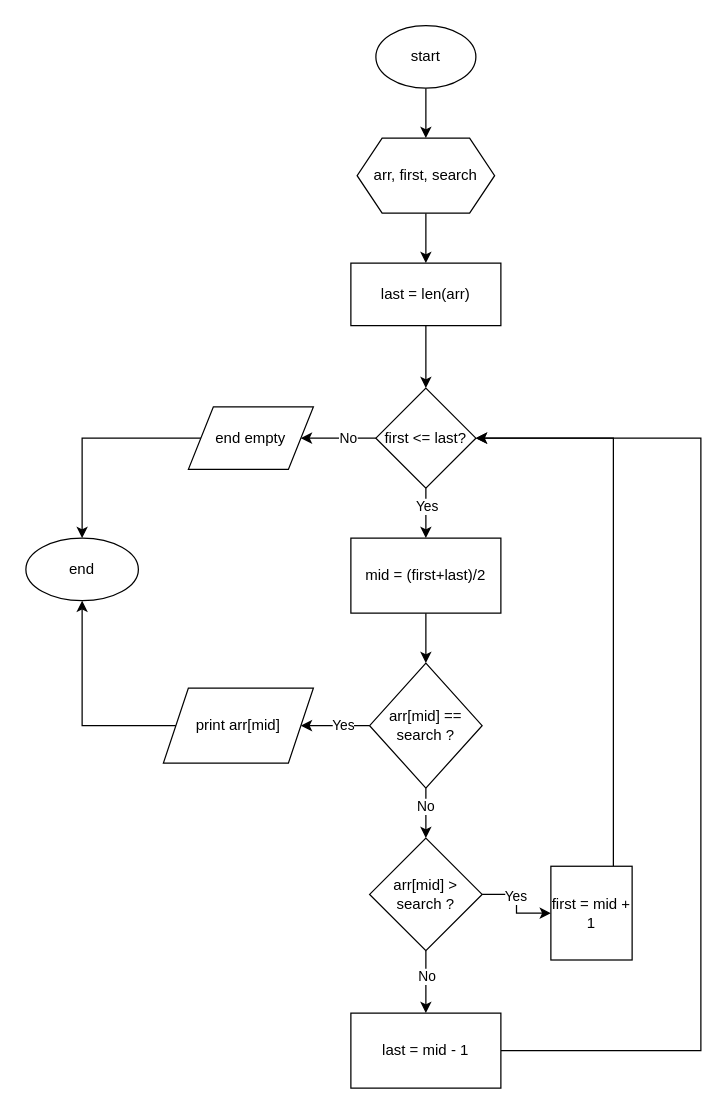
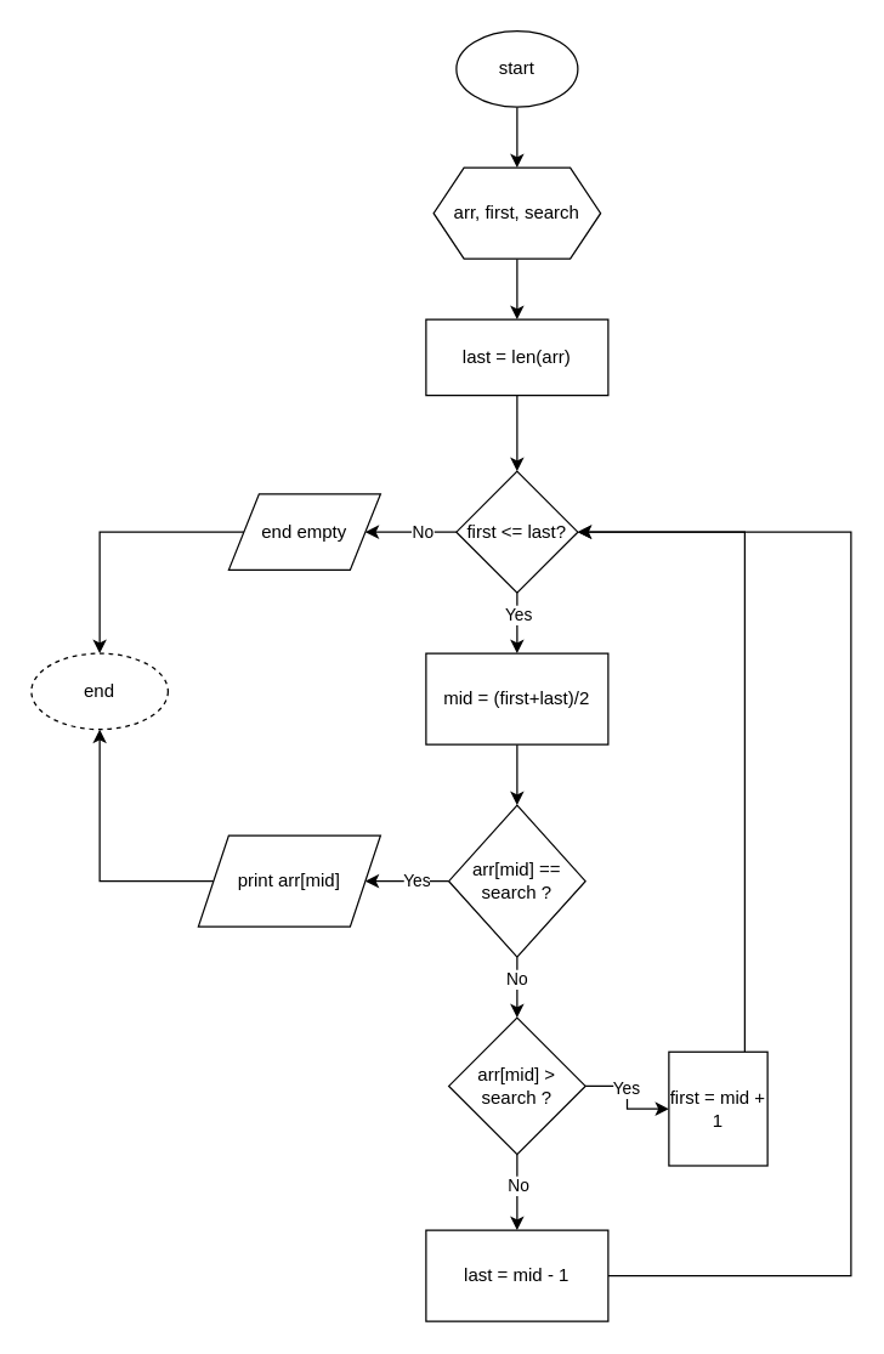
- <mxCell id="33" value="end" style="ellipse;whiteSpace=wrap;html=1;" parent="1" vertex="1"><mxGeometry x="20" y="430" width="90" height="50" as="geometry" /></mxCell>
+ <mxCell id="33" value="end" style="ellipse;whiteSpace=wrap;html=1;dashed=1;" parent="1" vertex="1"><mxGeometry x="20" y="430" width="90" height="50" as="geometry" /></mxCell>
